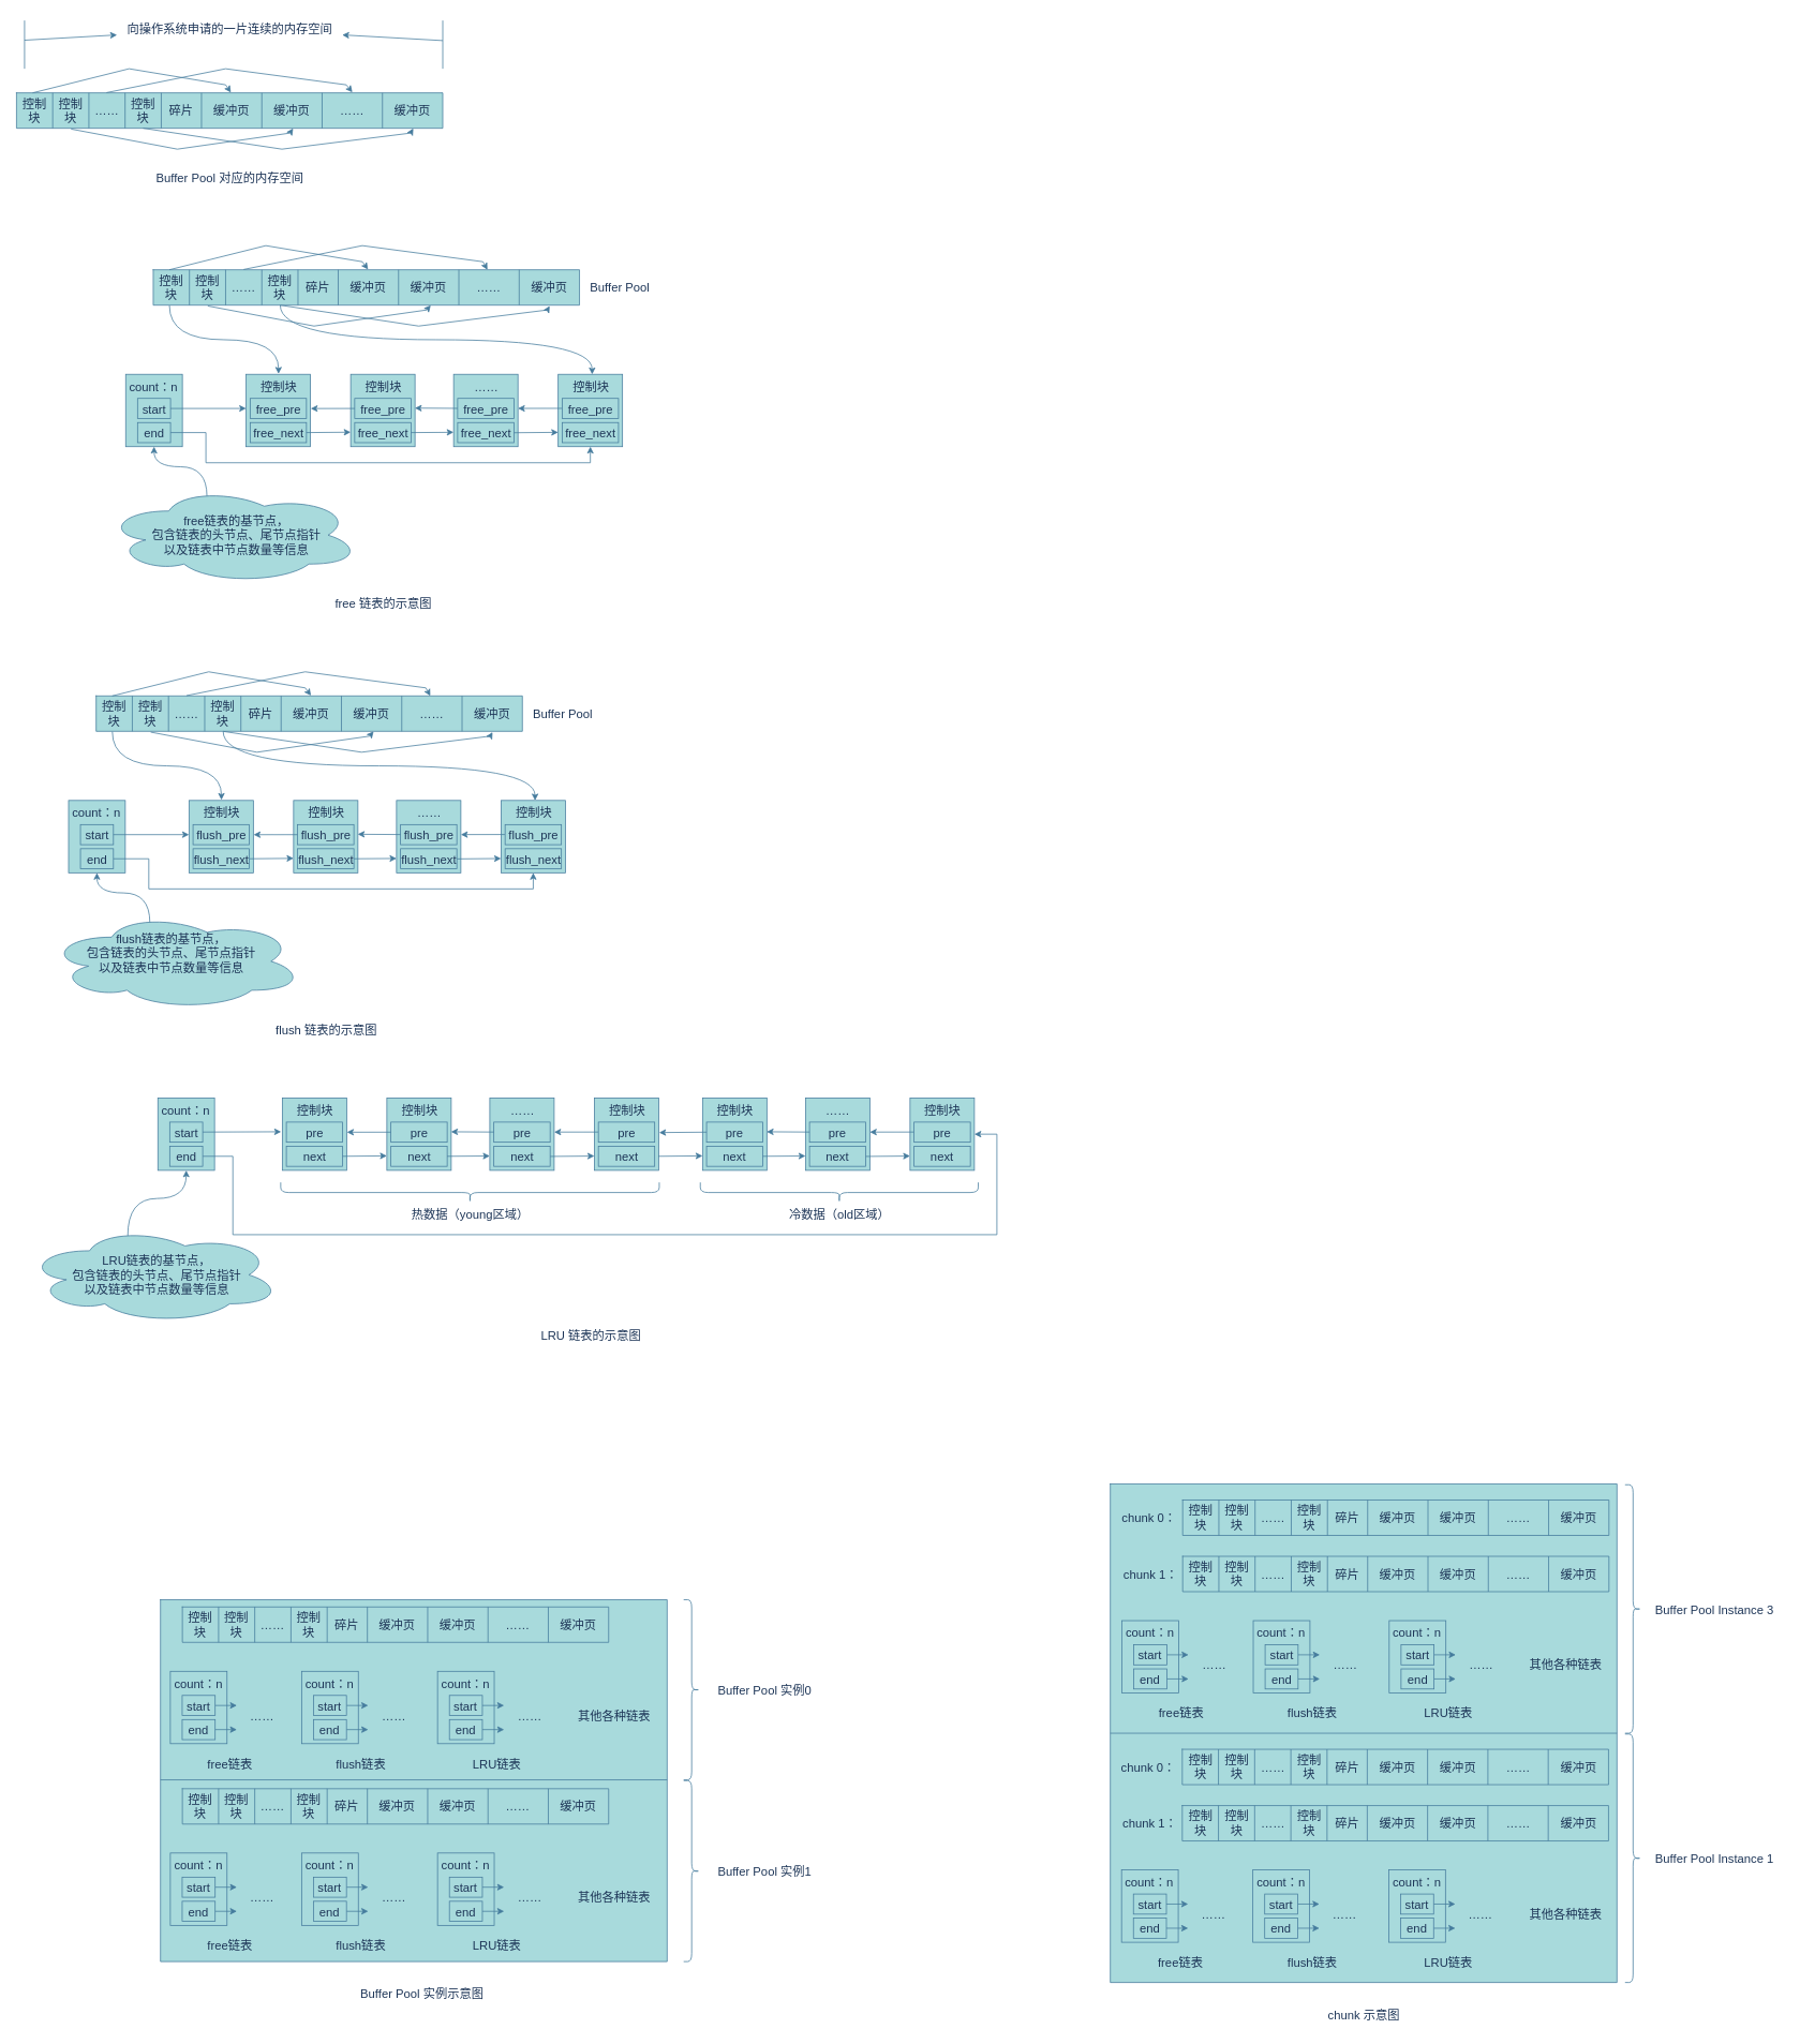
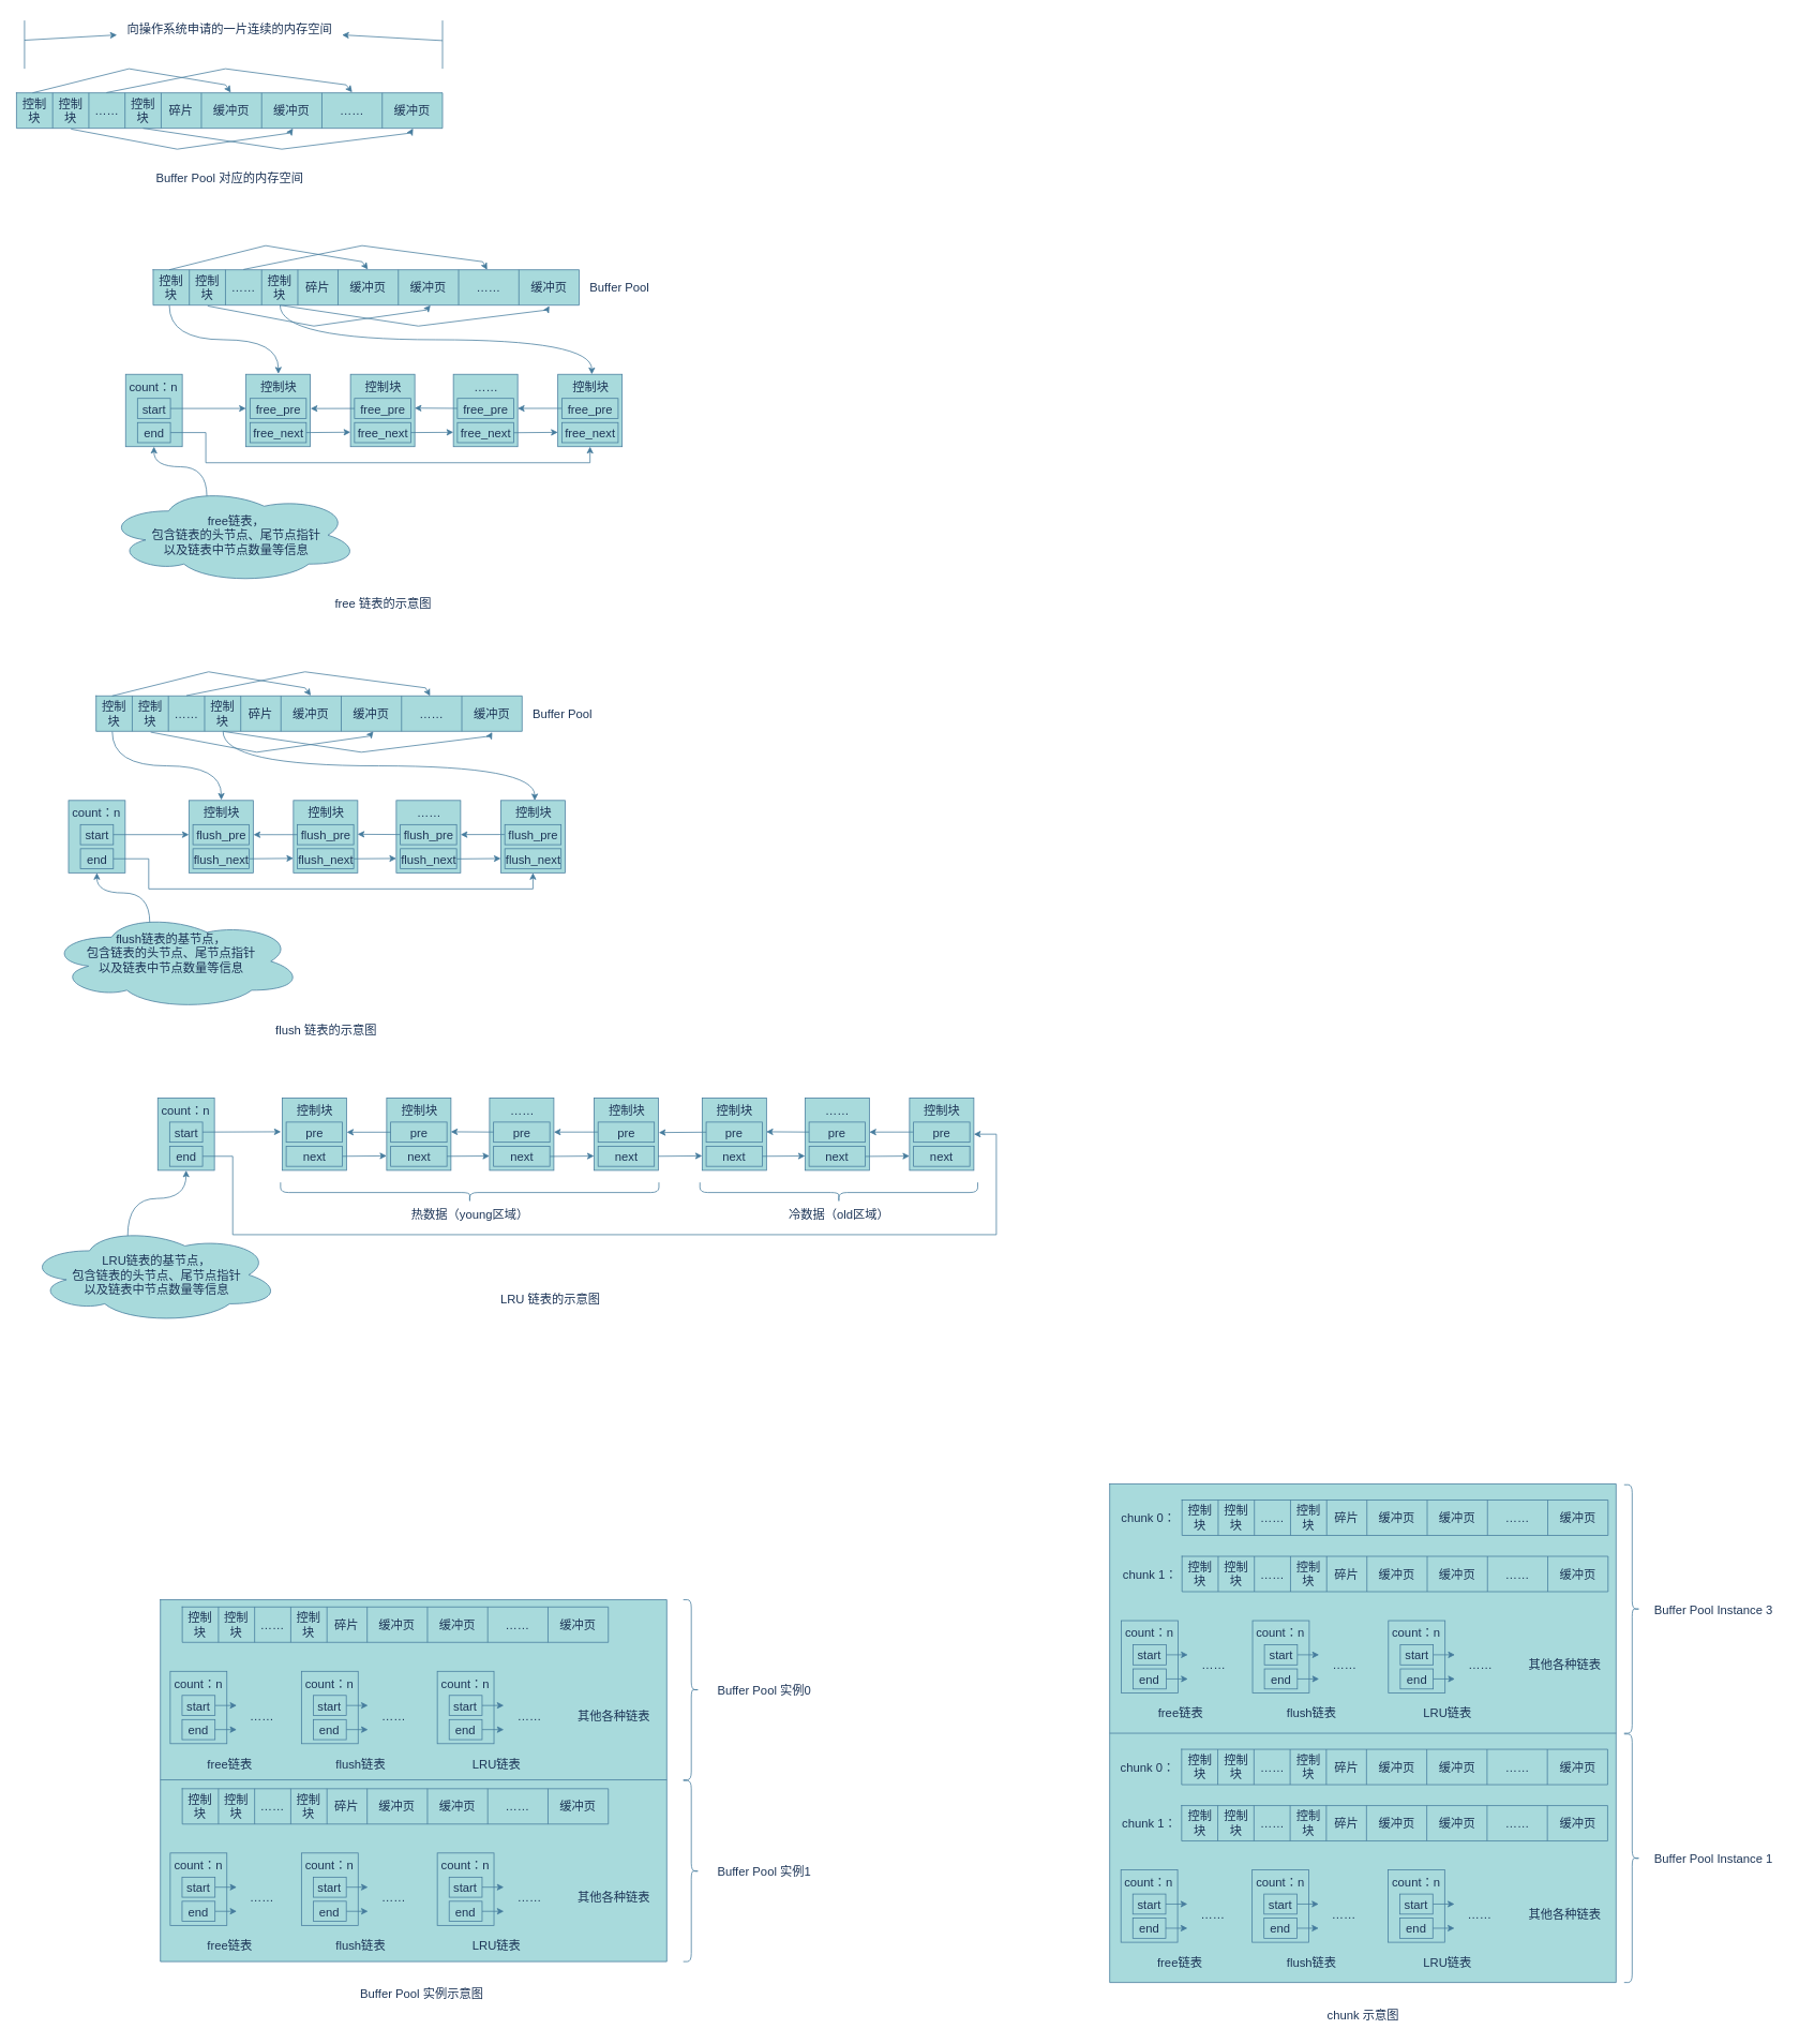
- <mxCell id="87" value="free链表的基节点，&lt;br&gt;包含链表的头节点、尾节点指针&lt;br&gt;以及链表中节点数量等信息" style="text;html=1;align=center;verticalAlign=middle;resizable=0;points=[];autosize=1;strokeColor=none;fillColor=none;fontSize=15;fontColor=#1D3557;labelBackgroundColor=none;" parent="1" vertex="1"><mxGeometry x="177.75" y="630" width="230" height="70" as="geometry" /></mxCell>
+ <mxCell id="87" value="free链表，&lt;br&gt;包含链表的头节点、尾节点指针&lt;br&gt;以及链表中节点数量等信息" style="text;html=1;align=center;verticalAlign=middle;resizable=0;points=[];autosize=1;strokeColor=none;fillColor=none;fontSize=15;fontColor=#1D3557;labelBackgroundColor=none;" parent="1" vertex="1"><mxGeometry x="177.75" y="630" width="230" height="70" as="geometry" /></mxCell>
- <mxCell id="192" value="&lt;font&gt;LRU 链表的&lt;/font&gt;&lt;span style=&quot;&quot;&gt;示意图&lt;/span&gt;" style="text;html=1;align=center;verticalAlign=middle;resizable=0;points=[];autosize=1;strokeColor=none;fillColor=none;fontSize=15;fontColor=#1D3557;labelBackgroundColor=none;" parent="1" vertex="1"><mxGeometry x="658.5" y="1645" width="150" height="30" as="geometry" /></mxCell>
+ <mxCell id="192" value="&lt;font&gt;LRU 链表的&lt;/font&gt;&lt;span style=&quot;&quot;&gt;示意图&lt;/span&gt;" style="text;html=1;align=center;verticalAlign=middle;resizable=0;points=[];autosize=1;strokeColor=none;fillColor=none;fontSize=15;fontColor=#1D3557;labelBackgroundColor=none;" parent="1" vertex="1"><mxGeometry x="608.5" y="1600" width="150" height="30" as="geometry" /></mxCell>
